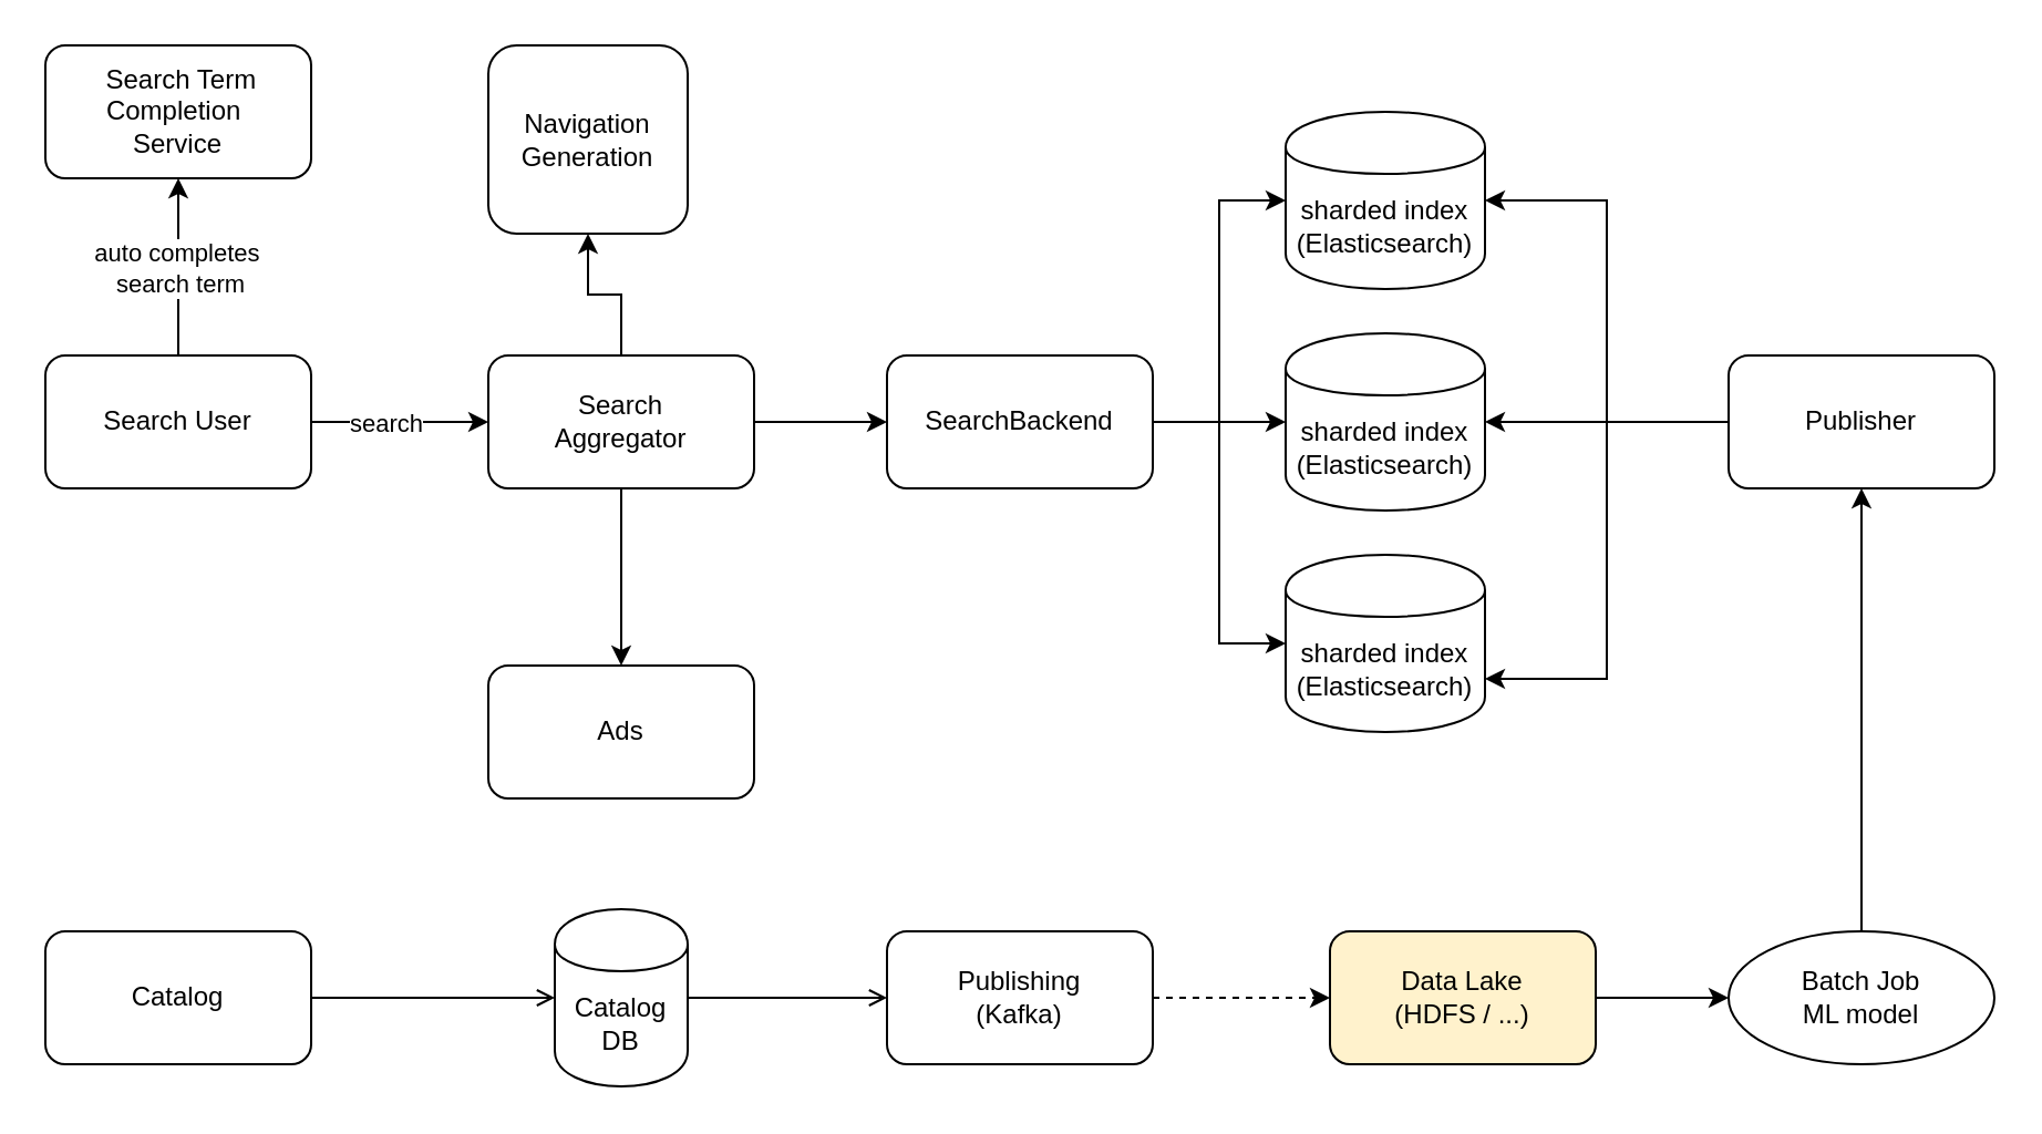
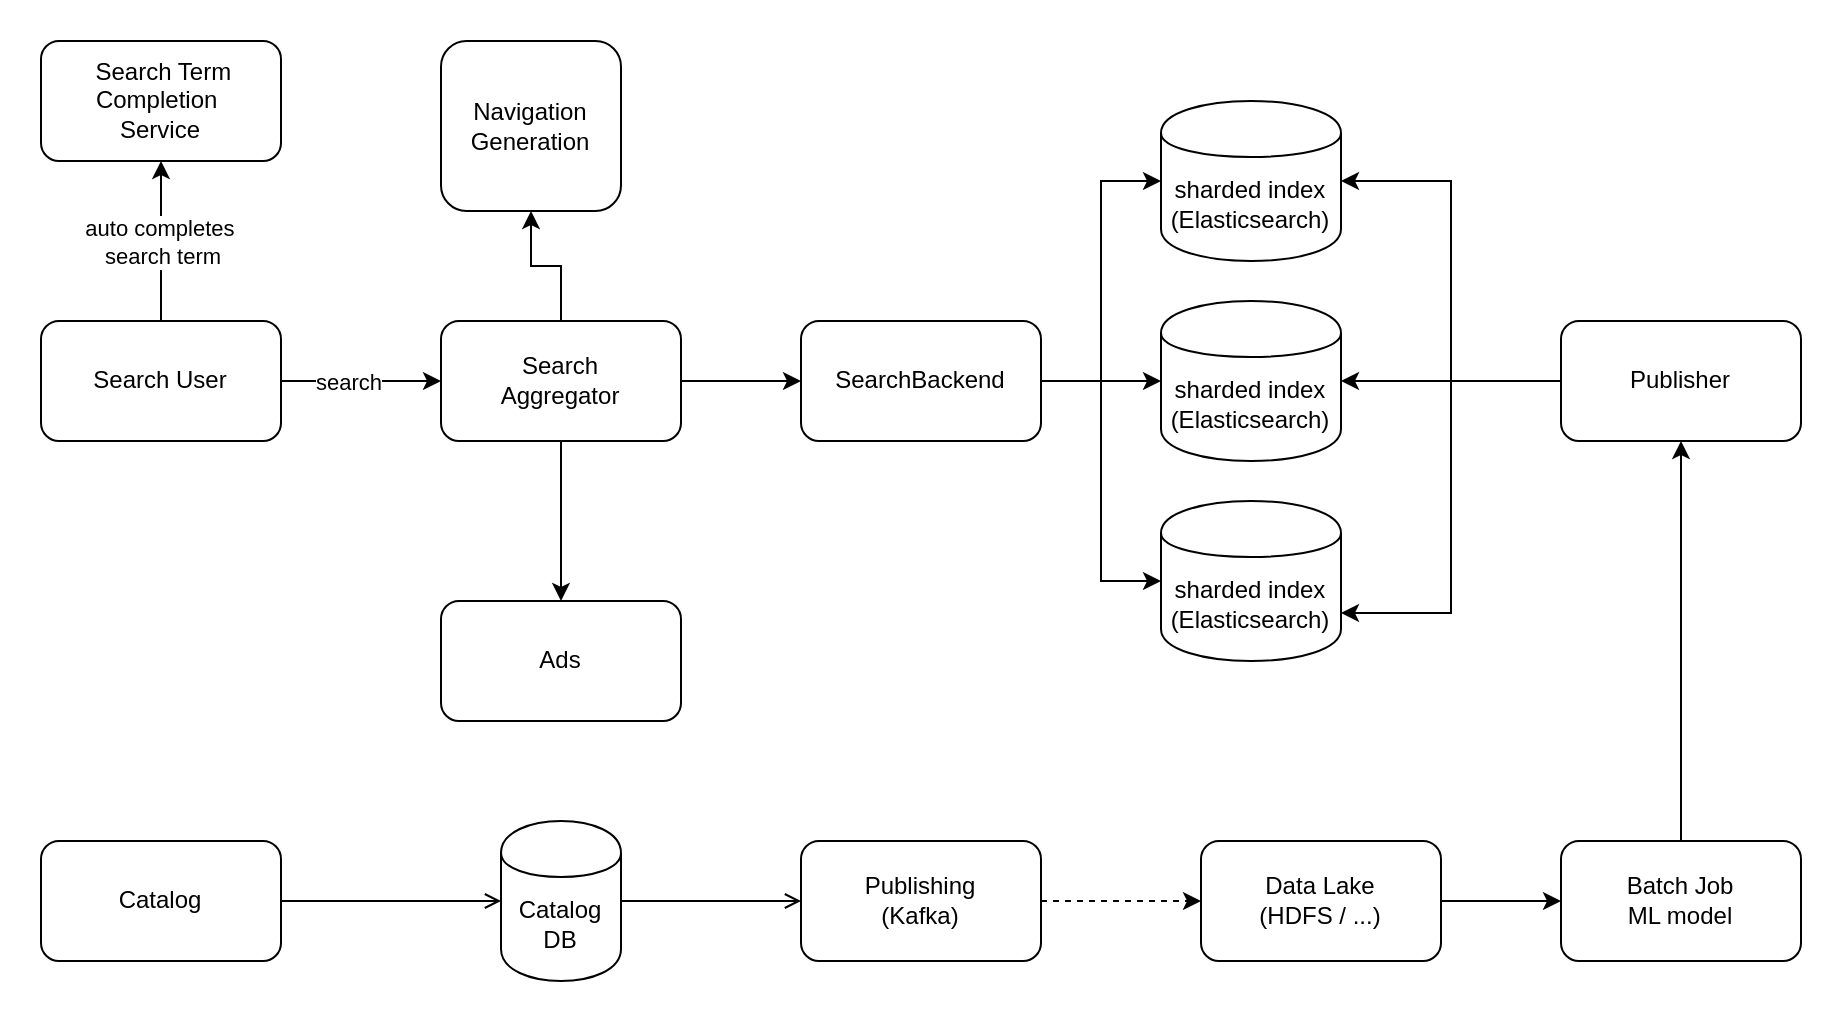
- <mxCell id="28" value="Data Lake&lt;br&gt;(HDFS / ...)" style="whiteSpace=wrap;html=1;rounded=1;fillColor=#fff2cc;" vertex="1" parent="1"><mxGeometry x="600" y="420" width="120" height="60" as="geometry" /></mxCell>
+ <mxCell id="28" value="Data Lake&lt;br&gt;(HDFS / ...)" style="whiteSpace=wrap;html=1;rounded=1;" vertex="1" parent="1"><mxGeometry x="600" y="420" width="120" height="60" as="geometry" /></mxCell>
- <mxCell id="30" value="Batch Job&lt;br&gt;ML model" style="ellipse;whiteSpace=wrap;html=1;" vertex="1" parent="1"><mxGeometry x="780" y="420" width="120" height="60" as="geometry" /></mxCell>
+ <mxCell id="30" value="Batch Job&lt;br&gt;ML model" style="whiteSpace=wrap;html=1;rounded=1;" vertex="1" parent="1"><mxGeometry x="780" y="420" width="120" height="60" as="geometry" /></mxCell>
